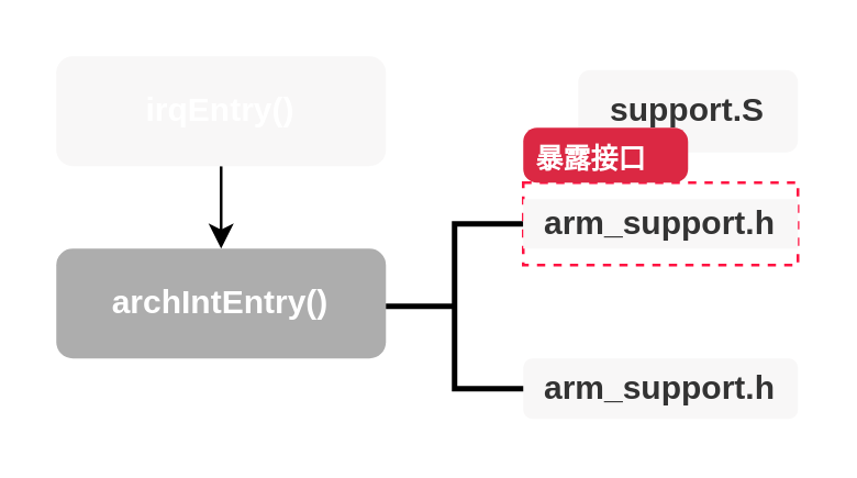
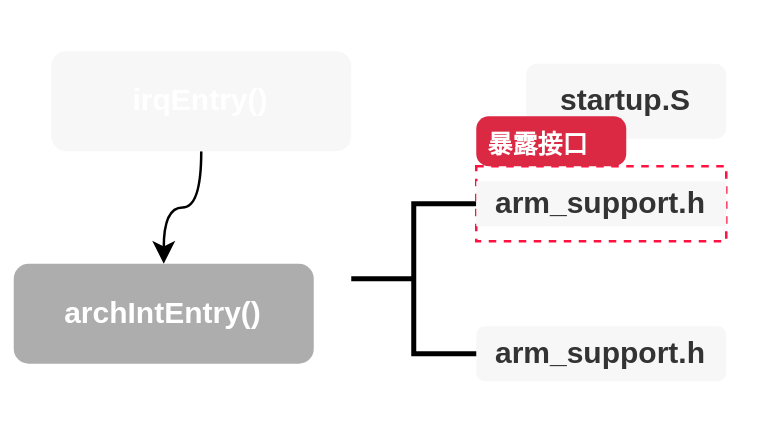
- <mxCell id="4" value="&lt;b&gt;&lt;font style=&quot;background-color: rgb(248 , 247 , 247)&quot; color=&quot;#333333&quot;&gt;support.S&lt;/font&gt;&lt;/b&gt;" style="text;html=1;strokeColor=none;align=center;verticalAlign=middle;whiteSpace=wrap;rounded=1;glass=0;sketch=0;fillColor=#F8F7F7;" vertex="1" parent="1"><mxGeometry x="210" y="25" width="80" height="30" as="geometry" /></mxCell>
+ <mxCell id="4" value="&lt;b&gt;&lt;font style=&quot;background-color: rgb(248 , 247 , 247)&quot; color=&quot;#333333&quot;&gt;startup.S&lt;/font&gt;&lt;/b&gt;" style="text;html=1;strokeColor=none;align=center;verticalAlign=middle;whiteSpace=wrap;rounded=1;glass=0;sketch=0;fillColor=#F8F7F7;" vertex="1" parent="1"><mxGeometry x="210" y="25" width="80" height="30" as="geometry" /></mxCell>
- <mxCell id="5" value="&lt;font color=&quot;#ffffff&quot;&gt;&lt;b&gt;archIntEntry()&lt;/b&gt;&lt;/font&gt;" style="rounded=1;whiteSpace=wrap;html=1;glass=0;sketch=0;align=center;fillColor=#ADADAD;strokeColor=none;" vertex="1" parent="1"><mxGeometry x="20" y="90" width="120" height="40" as="geometry" /></mxCell>
+ <mxCell id="5" value="&lt;font color=&quot;#ffffff&quot;&gt;&lt;b&gt;archIntEntry()&lt;/b&gt;&lt;/font&gt;" style="rounded=1;whiteSpace=wrap;html=1;glass=0;sketch=0;align=center;fillColor=#ADADAD;strokeColor=none;" vertex="1" parent="1"><mxGeometry x="5" y="105" width="120" height="40" as="geometry" /></mxCell>
